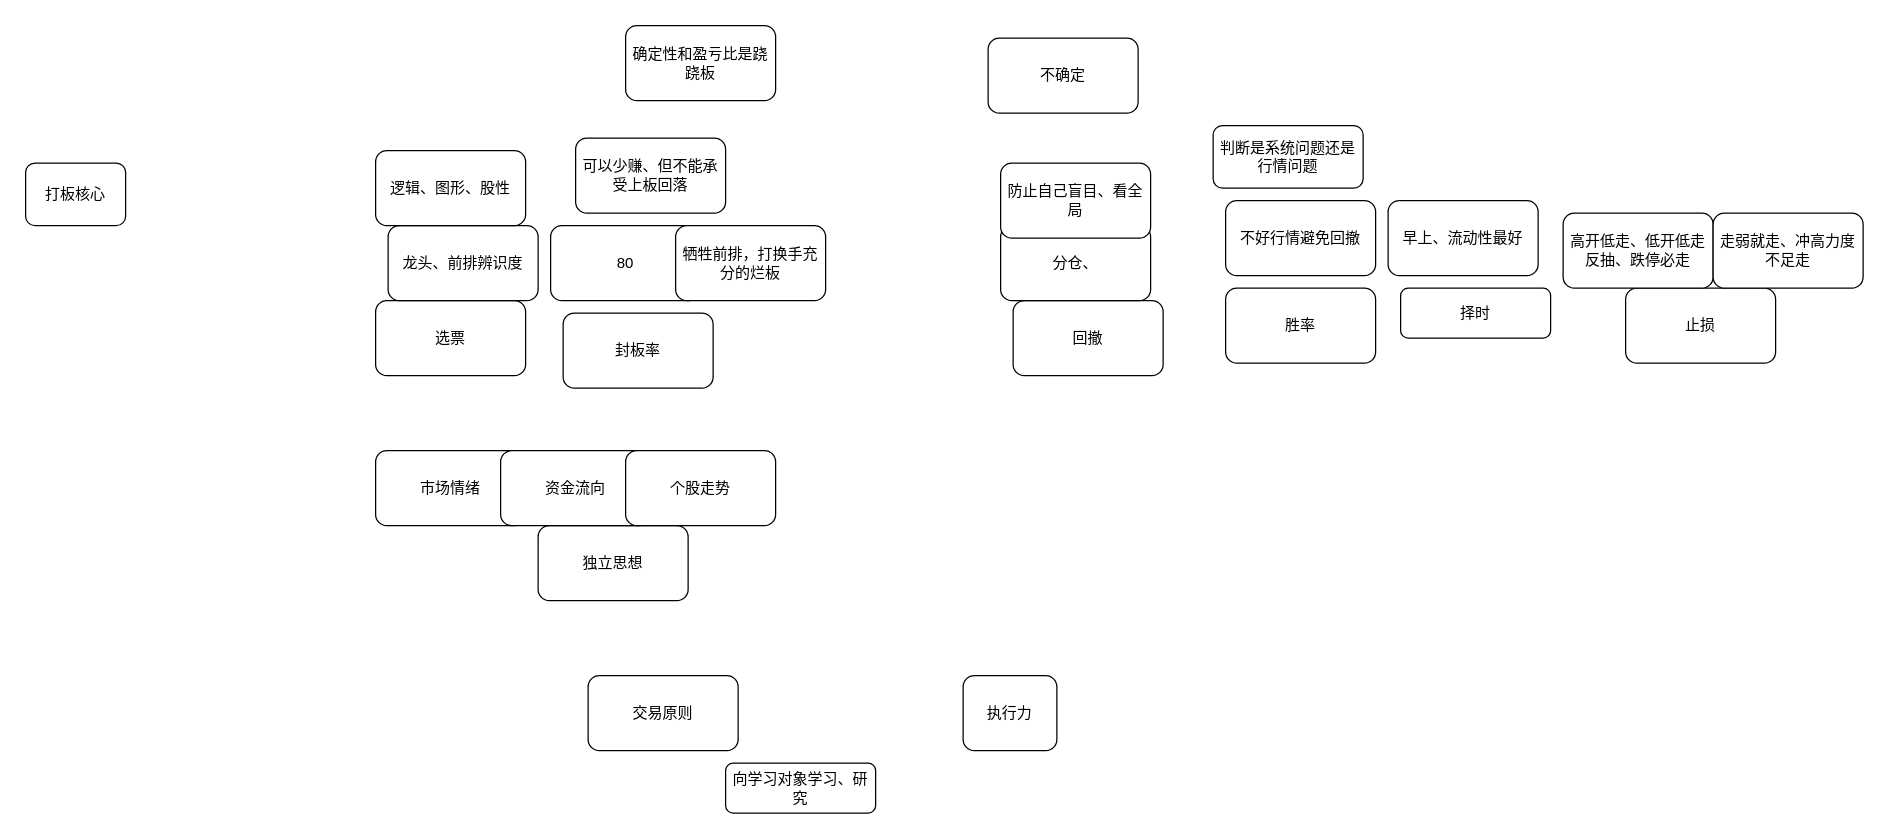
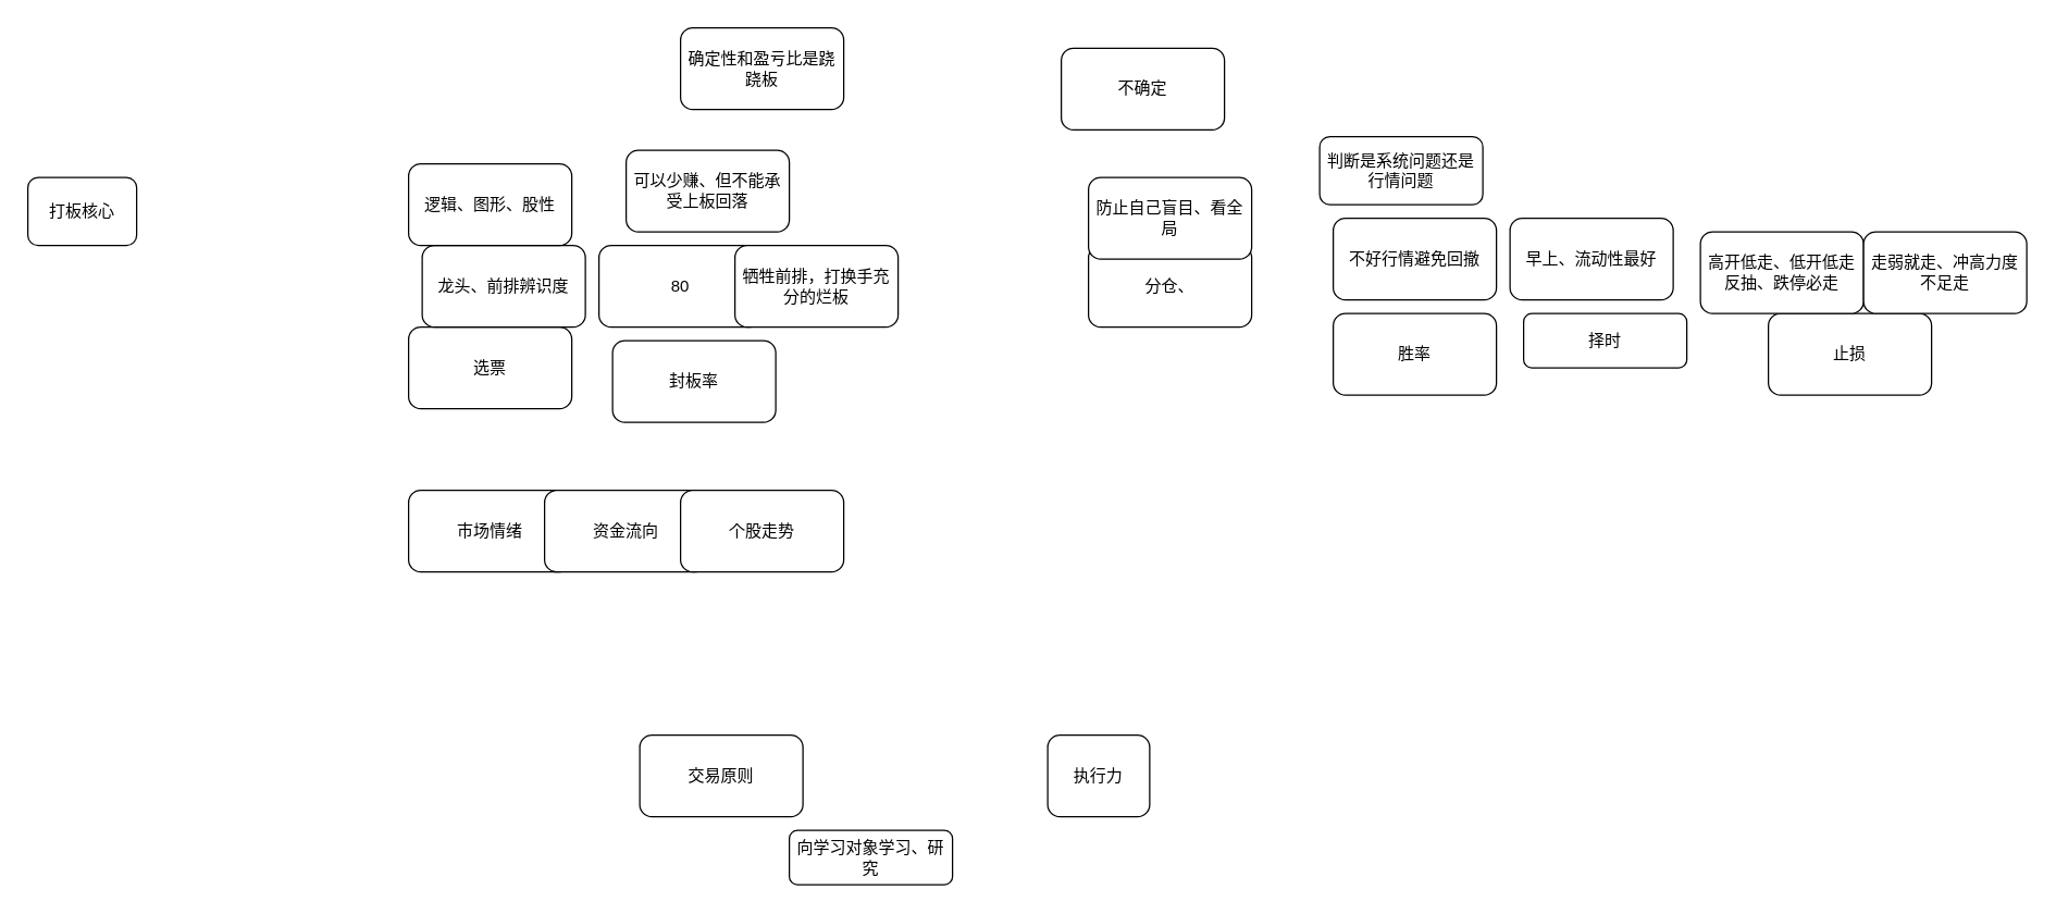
- <mxCell id="18" value="不确定" style="rounded=1;whiteSpace=wrap;html=1;" vertex="1" parent="1"><mxGeometry x="790" y="30" width="120" height="60" as="geometry" /></mxCell>
+ <mxCell id="18" value="不确定" style="rounded=1;whiteSpace=wrap;html=1;" vertex="1" parent="1"><mxGeometry x="780" y="35" width="120" height="60" as="geometry" /></mxCell>
- <mxCell id="4" value="回撤" style="rounded=1;whiteSpace=wrap;html=1;" vertex="1" parent="1"><mxGeometry x="810" y="240" width="120" height="60" as="geometry" /></mxCell>
- <mxCell id="8" value="独立思想" style="rounded=1;whiteSpace=wrap;html=1;" vertex="1" parent="1"><mxGeometry x="430" y="420" width="120" height="60" as="geometry" /></mxCell>
